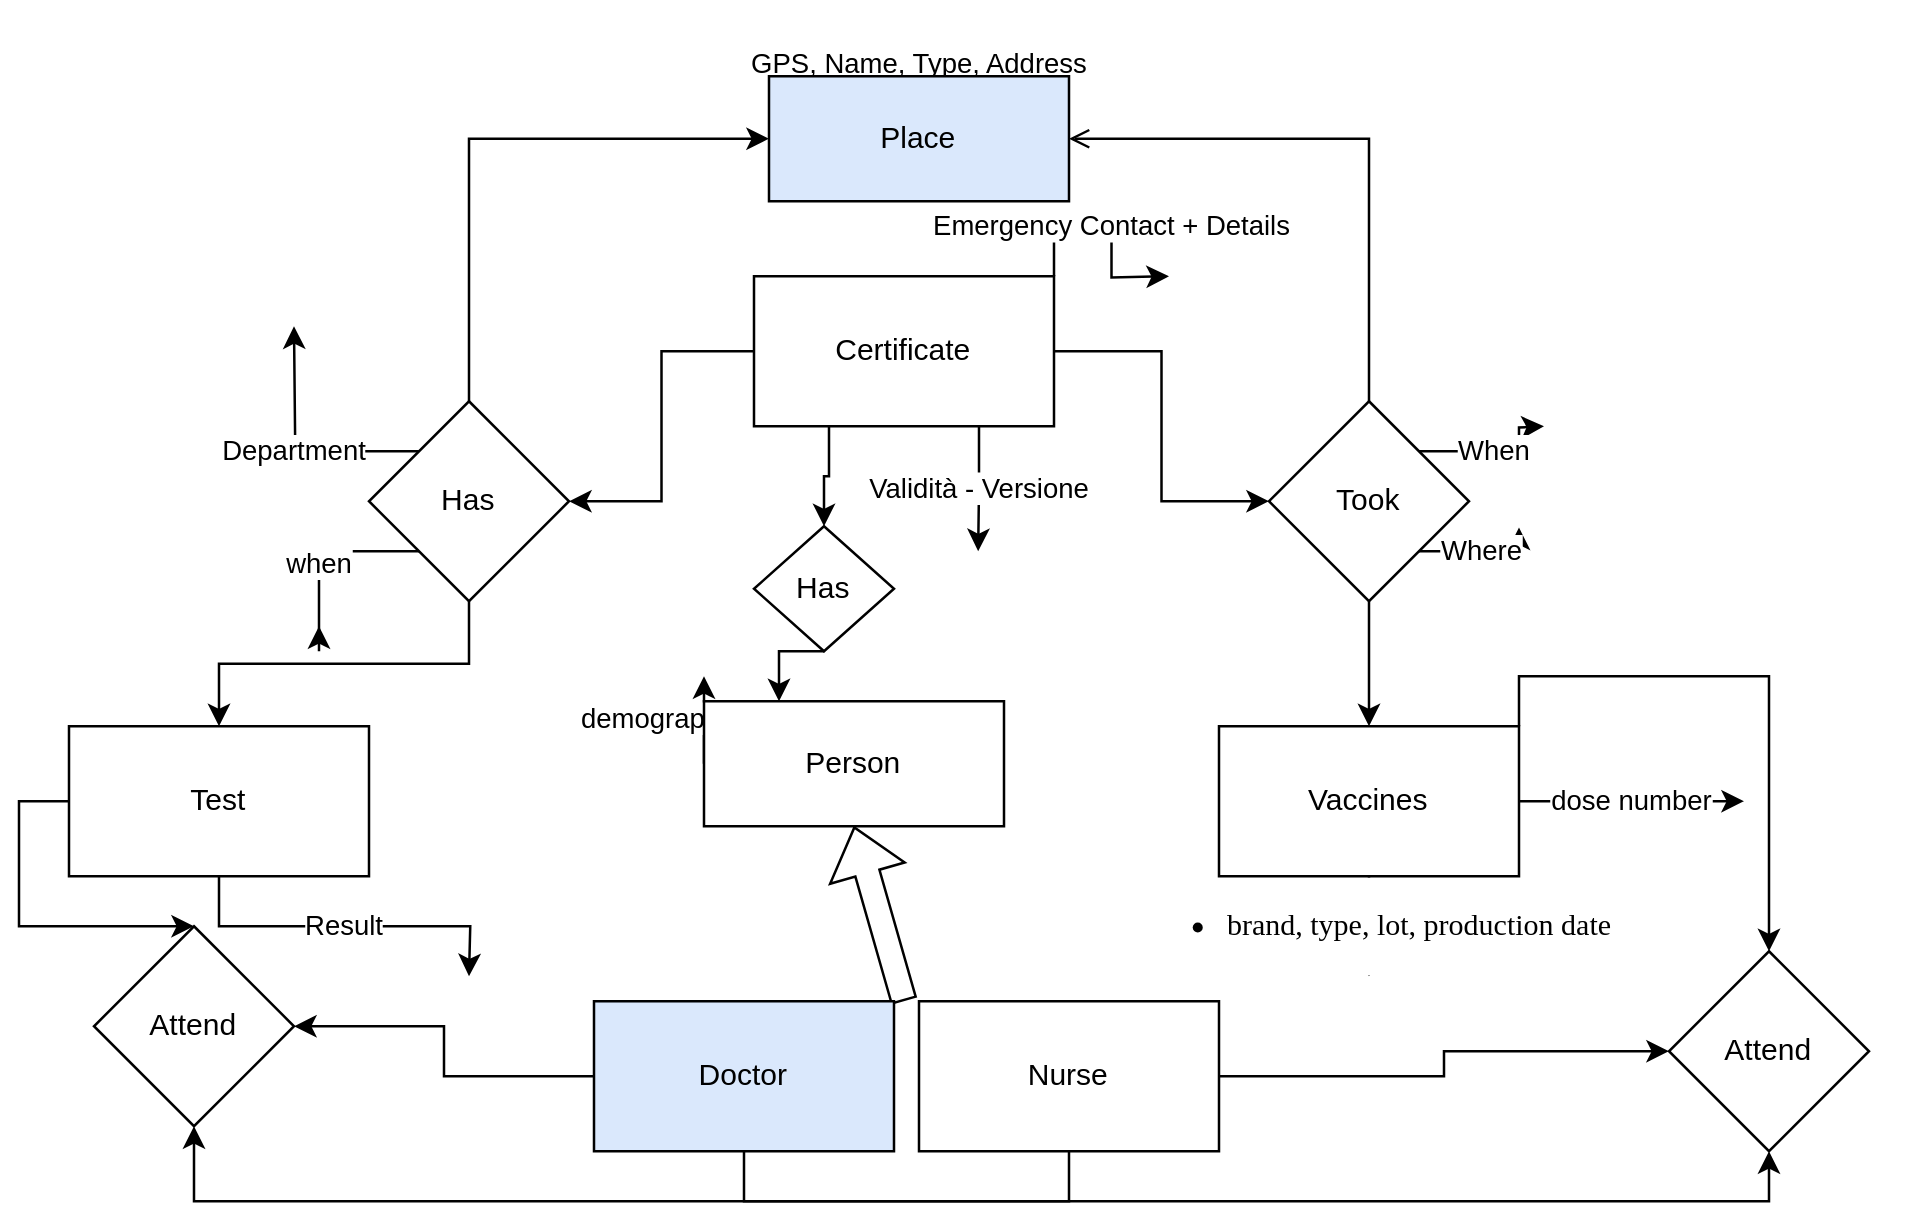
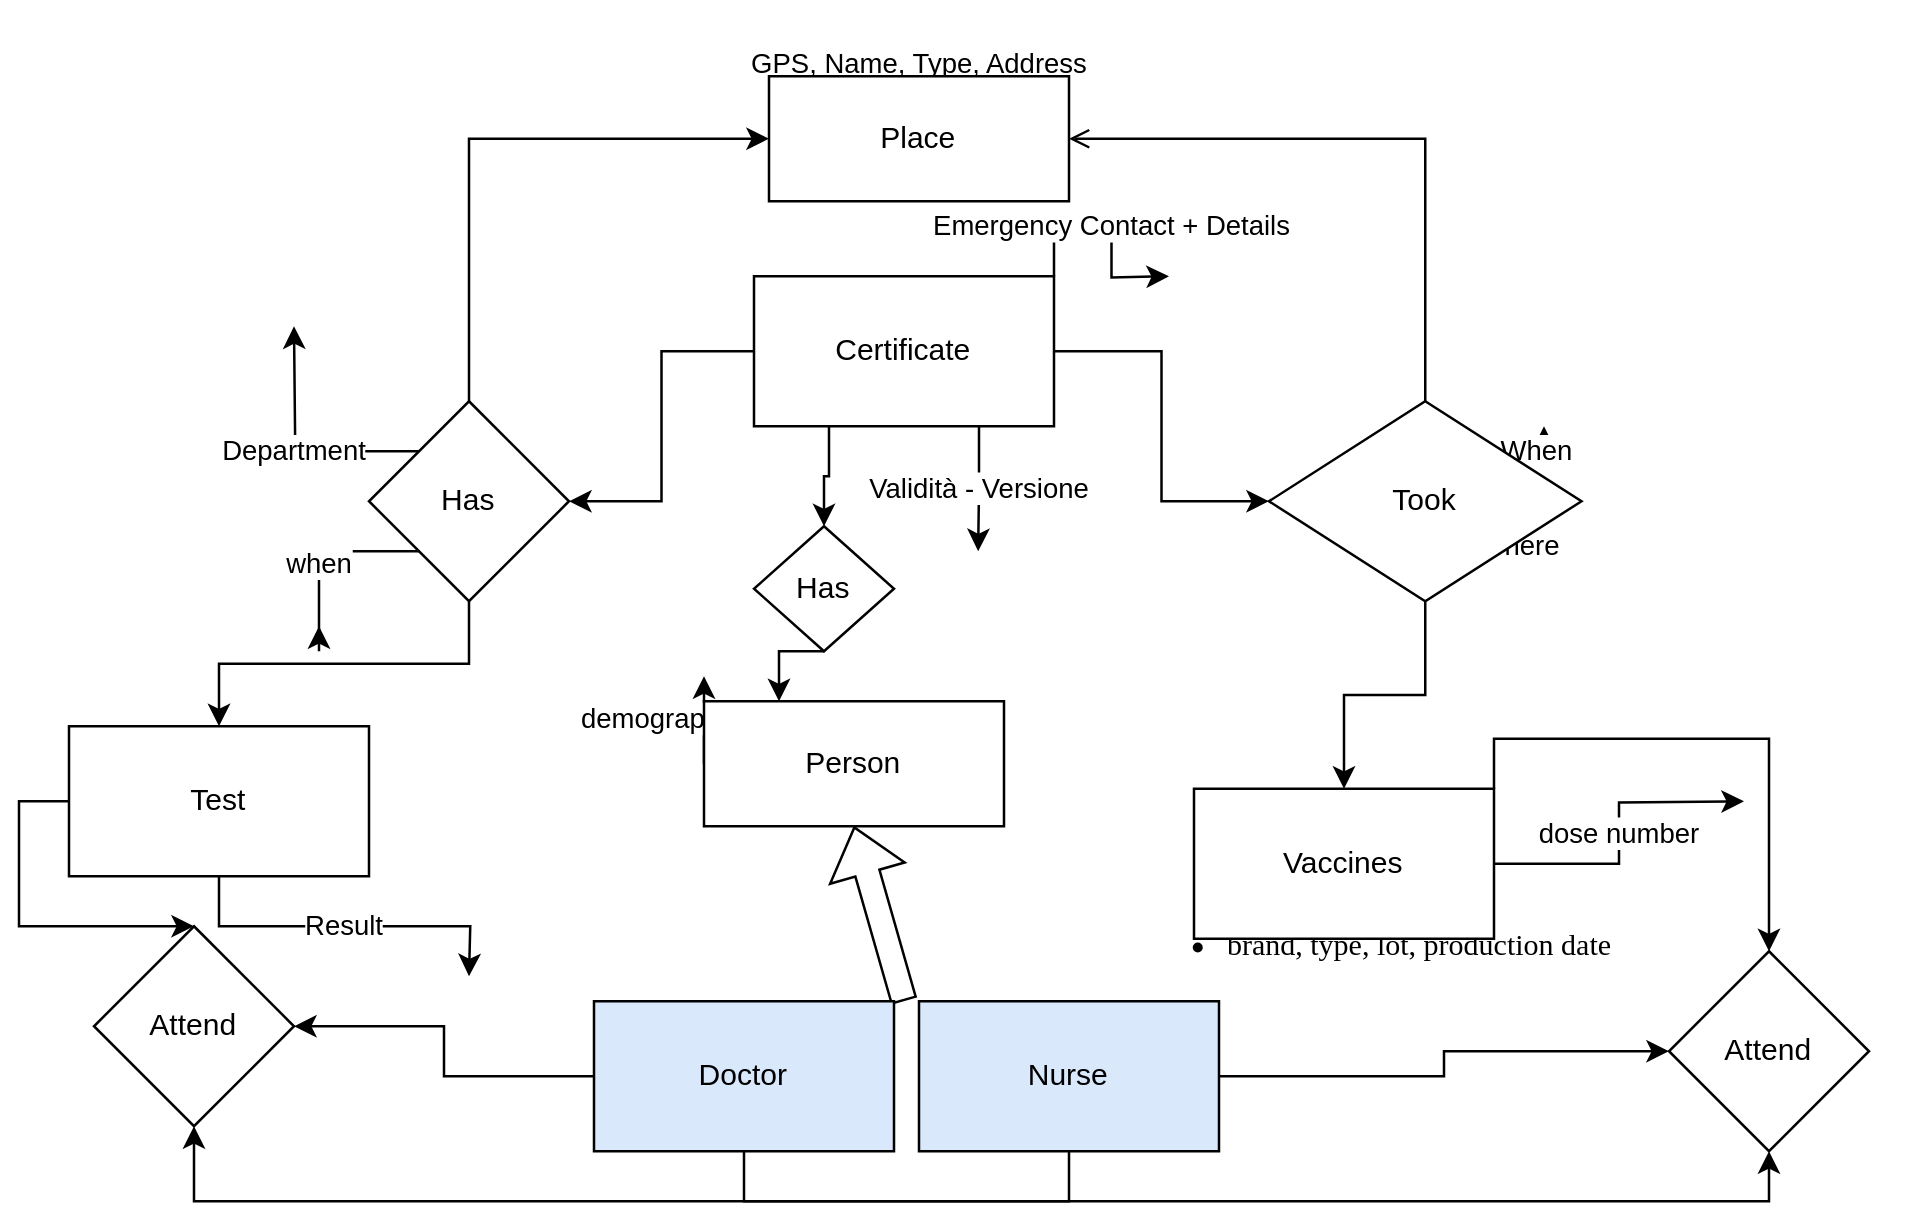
- <mxCell id="28" value="Place" style="rounded=0;whiteSpace=wrap;html=1;fillColor=#dae8fc;" vertex="1" parent="1"><mxGeometry x="300" y="30" width="120" height="50" as="geometry" /></mxCell>
+ <mxCell id="28" value="Place" style="rounded=0;whiteSpace=wrap;html=1;" vertex="1" parent="1"><mxGeometry x="300" y="30" width="120" height="50" as="geometry" /></mxCell>
- <mxCell id="24" value="Took" style="rhombus;whiteSpace=wrap;html=1;" vertex="1" parent="1"><mxGeometry x="500" y="160" width="80" height="80" as="geometry" /></mxCell>
+ <mxCell id="24" value="Took" style="rhombus;whiteSpace=wrap;html=1;" vertex="1" parent="1"><mxGeometry x="500" y="160" width="125" height="80" as="geometry" /></mxCell>
- <mxCell id="19" value="Vaccines" style="rounded=0;whiteSpace=wrap;html=1;" vertex="1" parent="1"><mxGeometry x="480" y="290" width="120" height="60" as="geometry" /></mxCell>
+ <mxCell id="19" value="Vaccines" style="rounded=0;whiteSpace=wrap;html=1;" vertex="1" parent="1"><mxGeometry x="470" y="315" width="120" height="60" as="geometry" /></mxCell>
- <mxCell id="35" value="Nurse" style="rounded=0;whiteSpace=wrap;html=1;" vertex="1" parent="1"><mxGeometry x="360" y="400" width="120" height="60" as="geometry" /></mxCell>
+ <mxCell id="35" value="Nurse" style="rounded=0;whiteSpace=wrap;html=1;fillColor=#dae8fc;" vertex="1" parent="1"><mxGeometry x="360" y="400" width="120" height="60" as="geometry" /></mxCell>
